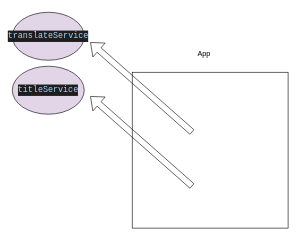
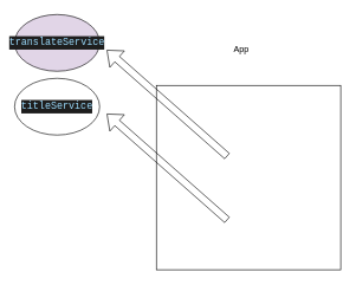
- <mxCell id="3" value="App" style="text;html=1;strokeColor=none;fillColor=none;align=center;verticalAlign=middle;whiteSpace=wrap;rounded=0;" vertex="1" parent="1"><mxGeometry x="320" y="80" width="40" height="20" as="geometry" /></mxCell>
+ <mxCell id="3" value="App" style="text;html=1;strokeColor=none;fillColor=none;align=center;verticalAlign=middle;whiteSpace=wrap;rounded=0;" vertex="1" parent="1"><mxGeometry x="320" y="60" width="40" height="20" as="geometry" /></mxCell>
- <mxCell id="6" value="&lt;div style=&quot;color: rgb(212 , 212 , 212) ; background-color: rgb(30 , 30 , 30) ; font-family: &amp;#34;consolas&amp;#34; , &amp;#34;courier new&amp;#34; , monospace ; font-size: 14px ; line-height: 19px ; white-space: pre&quot;&gt;&lt;span style=&quot;color: #9cdcfe&quot;&gt;titleService&lt;/span&gt;&lt;/div&gt;" style="ellipse;whiteSpace=wrap;html=1;fillColor=#e1d5e7;" vertex="1" parent="1"><mxGeometry x="20" y="110" width="120" height="80" as="geometry" /></mxCell>
+ <mxCell id="6" value="&lt;div style=&quot;color: rgb(212 , 212 , 212) ; background-color: rgb(30 , 30 , 30) ; font-family: &amp;#34;consolas&amp;#34; , &amp;#34;courier new&amp;#34; , monospace ; font-size: 14px ; line-height: 19px ; white-space: pre&quot;&gt;&lt;span style=&quot;color: #9cdcfe&quot;&gt;titleService&lt;/span&gt;&lt;/div&gt;" style="ellipse;whiteSpace=wrap;html=1;" vertex="1" parent="1"><mxGeometry x="20" y="110" width="120" height="80" as="geometry" /></mxCell>
